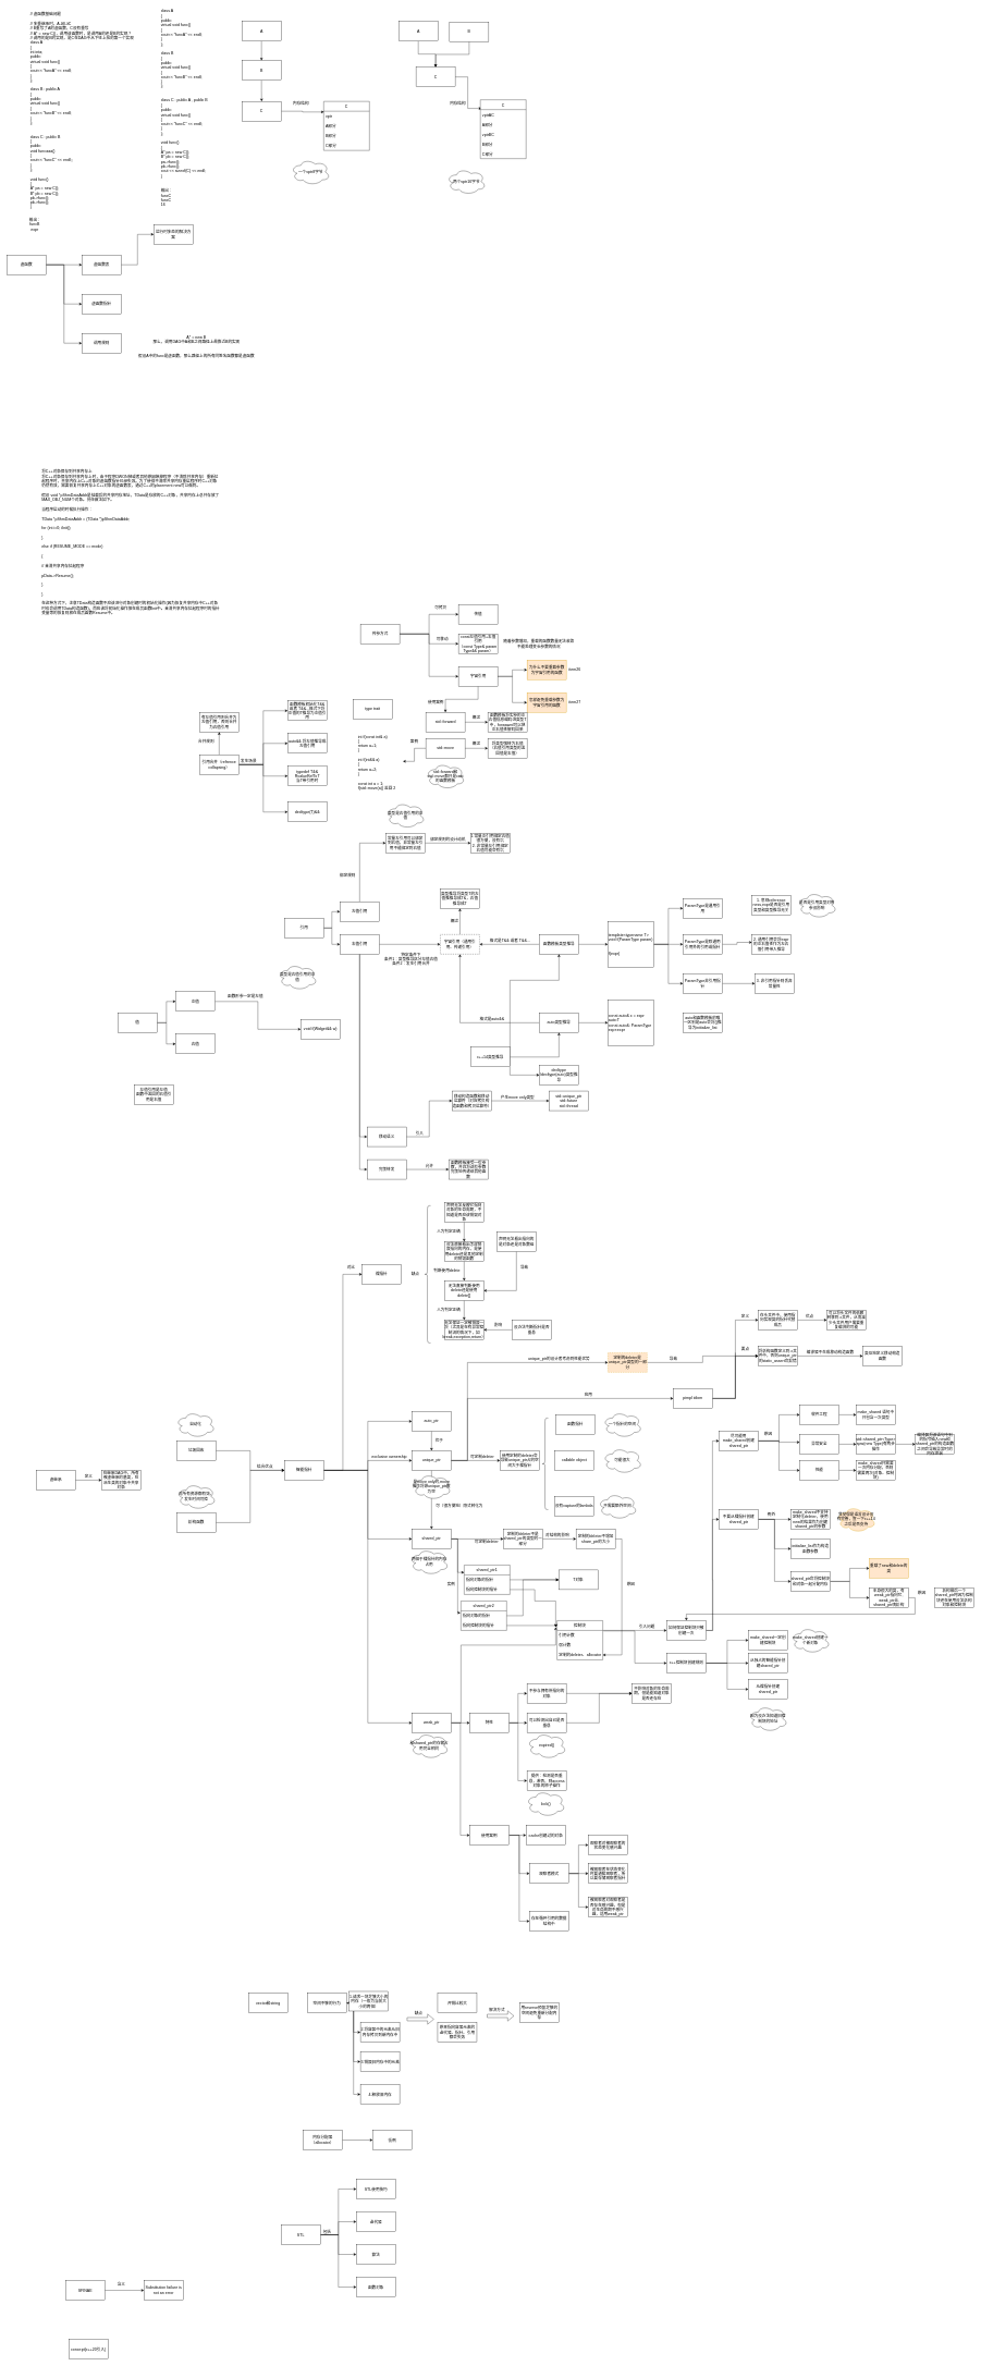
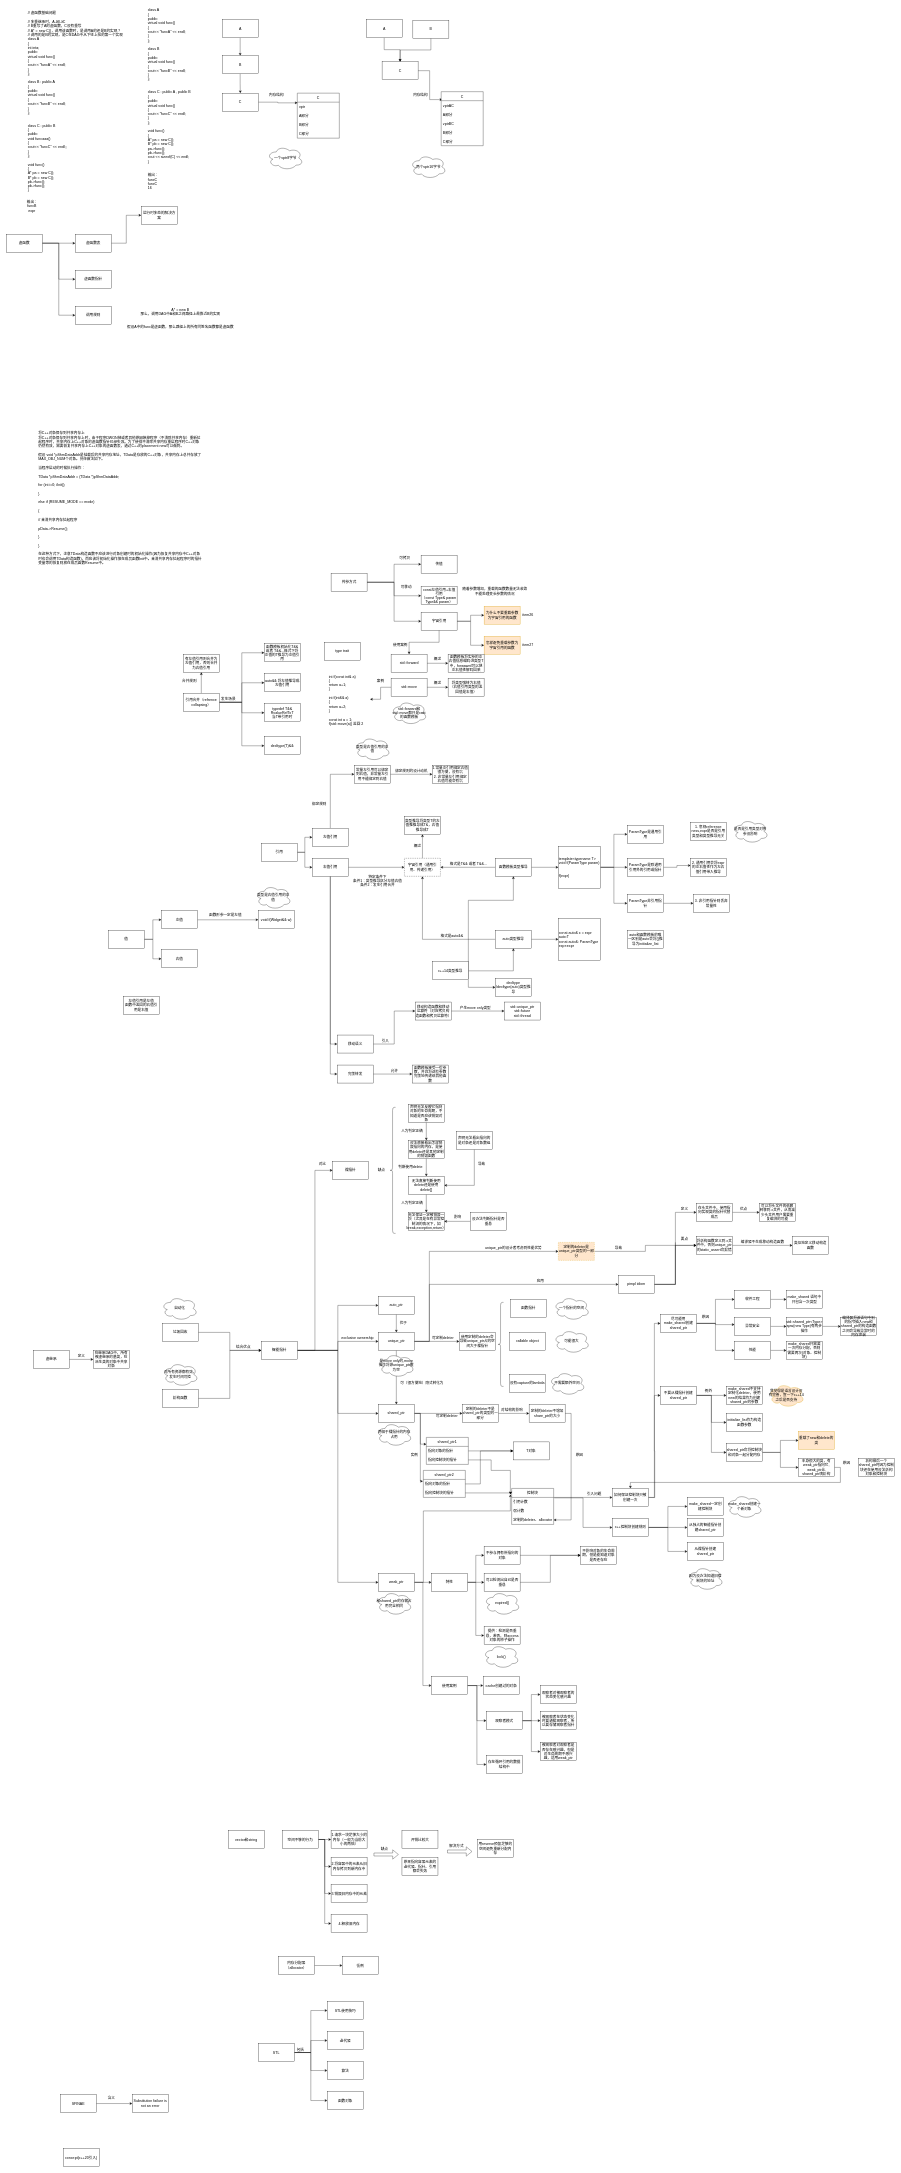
- <mxCell id="48" value="const左值引用+右值引用&lt;br&gt;（const Type&amp;amp; param&lt;br&gt;Type&amp;amp;&amp;amp; param）" style="rounded=0;whiteSpace=wrap;html=1;" parent="1" vertex="1"><mxGeometry x="1402.5" y="1940" width="120" height="60" as="geometry" /></mxCell>
+ <mxCell id="48" value="const左值引用+右值引用&lt;br&gt;（const Type&amp;amp; param&lt;br&gt;Type&amp;amp;&amp;amp; param）" style="rounded=0;whiteSpace=wrap;html=1;" parent="1" vertex="1"><mxGeometry x="1402.5" y="1955" width="120" height="60" as="geometry" /></mxCell>
- <mxCell id="99" value="void f(Widget&amp;amp;&amp;amp; w)" style="rounded=0;whiteSpace=wrap;html=1;" parent="1" vertex="1"><mxGeometry x="920" y="3120" width="120" height="60" as="geometry" /></mxCell>
+ <mxCell id="99" value="void f(Widget&amp;amp;&amp;amp; w)" style="rounded=0;whiteSpace=wrap;html=1;" parent="1" vertex="1"><mxGeometry x="860" y="3035" width="120" height="60" as="geometry" /></mxCell>
- <mxCell id="305" value="1.请求一块足够大小的内存（一般为当前大小的两倍）" style="rounded=0;whiteSpace=wrap;html=1;" parent="1" vertex="1"><mxGeometry x="1067.5" y="6095" width="120" height="60" as="geometry" /></mxCell>
+ <mxCell id="305" value="1.请求一块足够大小的内存（一般为当前大小的两倍）" style="rounded=0;whiteSpace=wrap;html=1;" parent="1" vertex="1"><mxGeometry x="1102.5" y="6100" width="120" height="60" as="geometry" /></mxCell>
